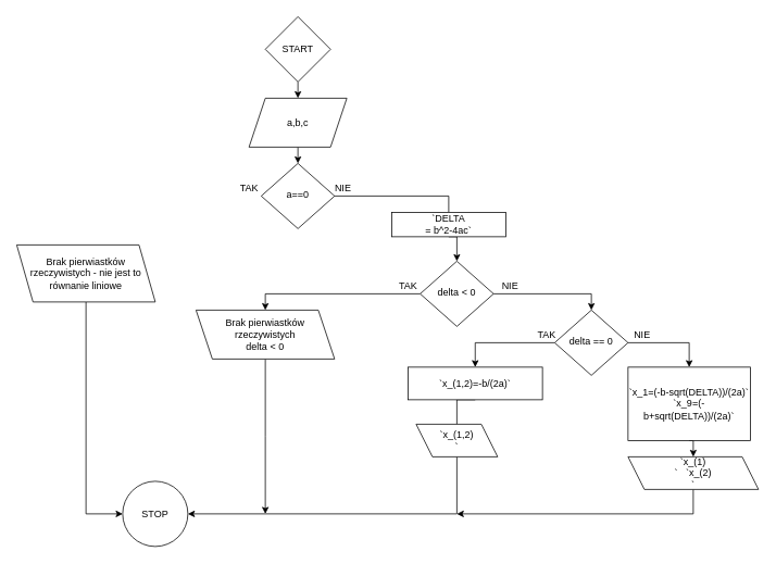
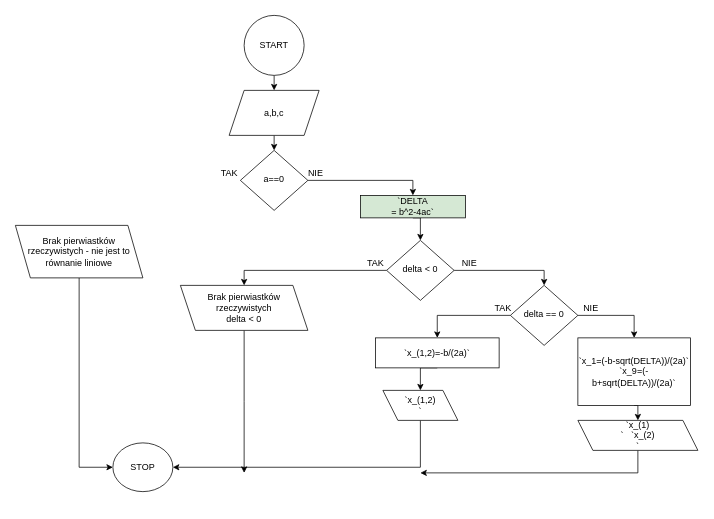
- <mxCell id="8" value="START" style="rhombus;whiteSpace=wrap;html=1;" parent="1" vertex="1"><mxGeometry x="325" y="20" width="80" height="80" as="geometry" /></mxCell>
+ <mxCell id="8" value="START" style="ellipse;whiteSpace=wrap;html=1;" parent="1" vertex="1"><mxGeometry x="325" y="20" width="80" height="80" as="geometry" /></mxCell>
- <mxCell id="3" style="edgeStyle=orthogonalEdgeStyle;rounded=0;orthogonalLoop=1;jettySize=auto;html=1;exitX=1;exitY=0.5;exitDx=0;exitDy=0;entryX=0.5;entryY=0;entryDx=0;entryDy=0;endArrow=none;" parent="1" source="4" target="14" edge="1"><mxGeometry relative="1" as="geometry"><mxPoint x="545" y="260" as="targetPoint" /><Array as="points"><mxPoint x="550" y="240" /></Array></mxGeometry></mxCell>
+ <mxCell id="3" style="edgeStyle=orthogonalEdgeStyle;rounded=0;orthogonalLoop=1;jettySize=auto;html=1;exitX=1;exitY=0.5;exitDx=0;exitDy=0;entryX=0.5;entryY=0;entryDx=0;entryDy=0;" parent="1" source="4" target="14" edge="1"><mxGeometry relative="1" as="geometry"><mxPoint x="545" y="260" as="targetPoint" /><Array as="points"><mxPoint x="550" y="240" /></Array></mxGeometry></mxCell>
- <mxCell id="14" value="`DELTA&lt;br&gt;= b^2-4ac`" style="rounded=0;whiteSpace=wrap;html=1;" parent="1" vertex="1"><mxGeometry x="480" y="260" width="140" height="30" as="geometry" /></mxCell>
+ <mxCell id="14" value="`DELTA&lt;br&gt;= b^2-4ac`" style="rounded=0;whiteSpace=wrap;html=1;fillColor=#d5e8d4;" parent="1" vertex="1"><mxGeometry x="480" y="260" width="140" height="30" as="geometry" /></mxCell>
- <mxCell id="25" style="edgeStyle=orthogonalEdgeStyle;rounded=0;orthogonalLoop=1;jettySize=auto;html=1;exitX=0.5;exitY=1;exitDx=0;exitDy=0;entryX=0.5;entryY=0;entryDx=0;entryDy=0;endArrow=none;" parent="1" source="26" target="28" edge="1"><mxGeometry relative="1" as="geometry" /></mxCell>
+ <mxCell id="25" style="edgeStyle=orthogonalEdgeStyle;rounded=0;orthogonalLoop=1;jettySize=auto;html=1;exitX=0.5;exitY=1;exitDx=0;exitDy=0;entryX=0.5;entryY=0;entryDx=0;entryDy=0;" parent="1" source="26" target="28" edge="1"><mxGeometry relative="1" as="geometry" /></mxCell>
- <mxCell id="2" value="STOP" style="ellipse;whiteSpace=wrap;html=1;" parent="1" vertex="1"><mxGeometry x="150" y="590" width="80" height="80" as="geometry" /></mxCell>
+ <mxCell id="2" value="STOP" style="ellipse;whiteSpace=wrap;html=1;" parent="1" vertex="1"><mxGeometry x="150" y="590" width="80" height="65" as="geometry" /></mxCell>
